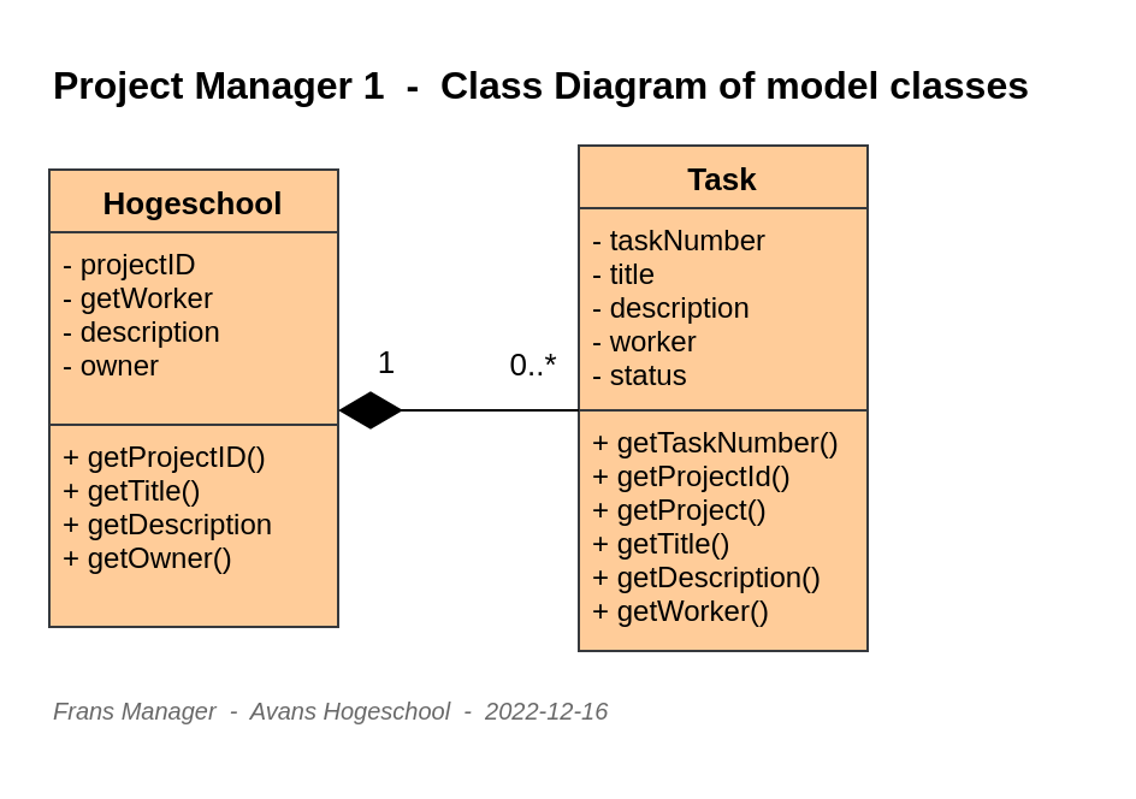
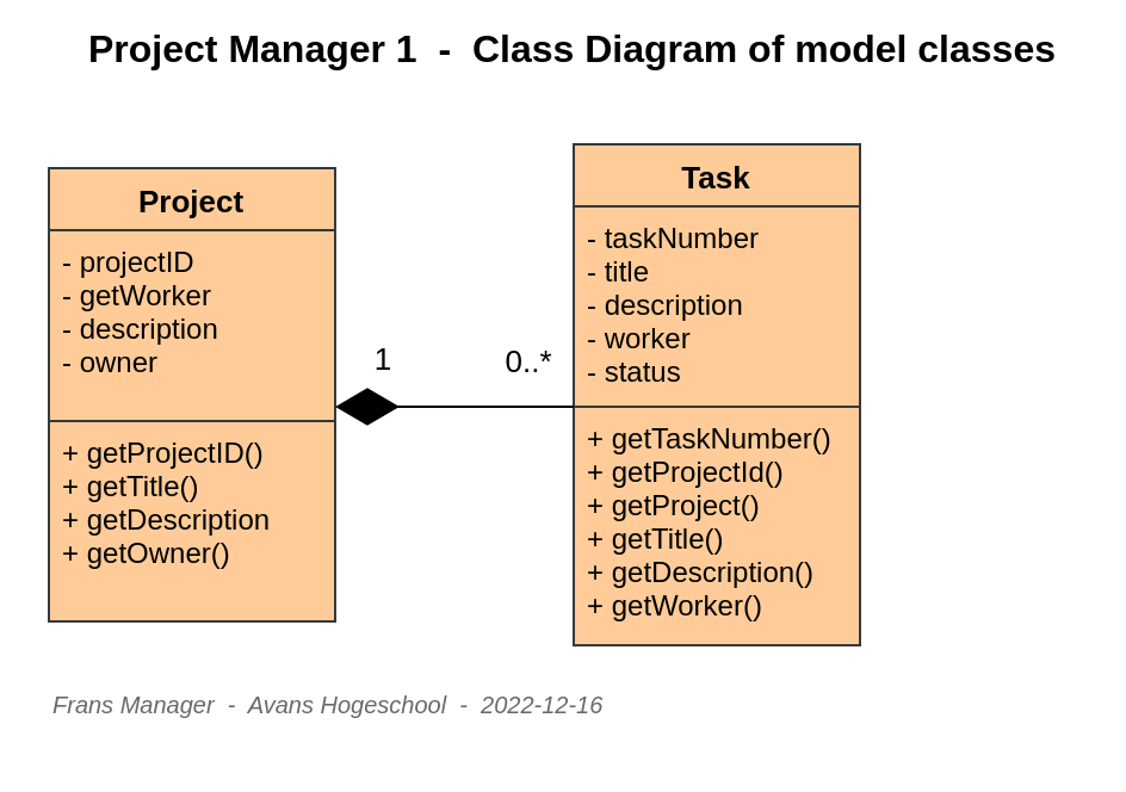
- <mxCell id="10" value="Project Manager 1&amp;nbsp; -&amp;nbsp; Class Diagram of model classes" style="text;html=1;align=left;verticalAlign=middle;resizable=0;points=[];autosize=1;strokeColor=none;fillColor=none;fontSize=16;fontStyle=1" parent="1" vertex="1"><mxGeometry x="20" y="20" width="430" height="30" as="geometry" /></mxCell>
+ <mxCell id="10" value="Project Manager 1&amp;nbsp; -&amp;nbsp; Class Diagram of model classes" style="text;html=1;align=left;verticalAlign=middle;resizable=0;points=[];autosize=1;strokeColor=none;fillColor=none;fontSize=16;fontStyle=1" parent="1" vertex="1"><mxGeometry x="35" y="5" width="430" height="30" as="geometry" /></mxCell>
- <mxCell id="2" value="Hogeschool" style="swimlane;fontStyle=1;align=center;verticalAlign=top;childLayout=stackLayout;horizontal=1;startSize=26;horizontalStack=0;resizeParent=1;resizeLast=0;collapsible=1;marginBottom=0;rounded=0;shadow=0;strokeWidth=1;fillColor=#ffcc99;strokeColor=#36393d;fontSize=13;" parent="1" vertex="1"><mxGeometry x="20" y="70" width="120" height="190" as="geometry"><mxRectangle x="230" y="140" width="160" height="26" as="alternateBounds" /></mxGeometry></mxCell>
+ <mxCell id="2" value="Project" style="swimlane;fontStyle=1;align=center;verticalAlign=top;childLayout=stackLayout;horizontal=1;startSize=26;horizontalStack=0;resizeParent=1;resizeLast=0;collapsible=1;marginBottom=0;rounded=0;shadow=0;strokeWidth=1;fillColor=#ffcc99;strokeColor=#36393d;fontSize=13;" parent="1" vertex="1"><mxGeometry x="20" y="70" width="120" height="190" as="geometry"><mxRectangle x="230" y="140" width="160" height="26" as="alternateBounds" /></mxGeometry></mxCell>
